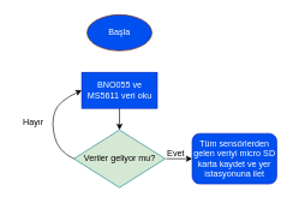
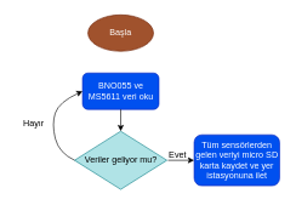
- <mxCell id="2" value="Başla" style="ellipse;whiteSpace=wrap;html=1;fillColor=#0050ef;fontColor=#ffffff;strokeColor=#6D1F00;" vertex="1" parent="1"><mxGeometry x="120" y="20" width="90" height="50" as="geometry" /></mxCell>
+ <mxCell id="2" value="Başla" style="ellipse;whiteSpace=wrap;html=1;fillColor=#a0522d;fontColor=#ffffff;strokeColor=#6D1F00;" vertex="1" parent="1"><mxGeometry x="120" y="20" width="90" height="50" as="geometry" /></mxCell>
- <mxCell id="3" value="BNO055 ve MS5611 veri oku" style="whiteSpace=wrap;html=1;fillColor=#0050EF;fontColor=#ffffff;strokeColor=#001DBC;rounded=0;" vertex="1" parent="1"><mxGeometry x="112.5" y="100" width="105" height="50" as="geometry" /></mxCell>
+ <mxCell id="3" value="BNO055 ve MS5611 veri oku" style="rounded=1;whiteSpace=wrap;html=1;fillColor=#0050EF;fontColor=#ffffff;strokeColor=#001DBC;" vertex="1" parent="1"><mxGeometry x="112.5" y="100" width="105" height="50" as="geometry" /></mxCell>
- <mxCell id="4" value="Veriler geliyor mu?" style="rhombus;whiteSpace=wrap;html=1;fillColor=#d5e8d4;strokeColor=#0e8088;" vertex="1" parent="1"><mxGeometry x="101.5" y="180" width="127" height="80" as="geometry" /></mxCell>
+ <mxCell id="4" value="Veriler geliyor mu?" style="rhombus;whiteSpace=wrap;html=1;fillColor=#b0e3e6;strokeColor=#0e8088;" vertex="1" parent="1"><mxGeometry x="101.5" y="180" width="127" height="80" as="geometry" /></mxCell>
